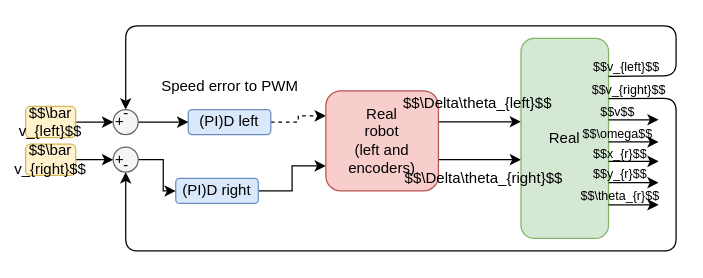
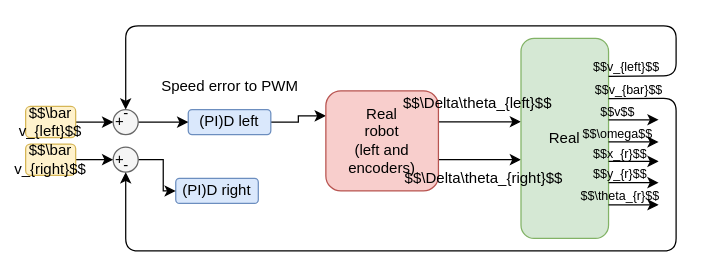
- <mxCell id="13" value="&lt;font style=&quot;font-size: 10px;&quot;&gt;$$v_{right}$$&lt;/font&gt;" style="text;html=1;align=center;verticalAlign=middle;resizable=0;points=[];autosize=1;strokeColor=none;fillColor=none;" parent="1" vertex="1"><mxGeometry x="467" y="61" width="70" height="20" as="geometry" /></mxCell>
+ <mxCell id="13" value="&lt;font style=&quot;font-size: 10px;&quot;&gt;$$v_{bar}$$&lt;/font&gt;" style="text;html=1;align=center;verticalAlign=middle;resizable=0;points=[];autosize=1;strokeColor=none;fillColor=none;" parent="1" vertex="1"><mxGeometry x="467" y="61" width="70" height="20" as="geometry" /></mxCell>
- <mxCell id="2" style="edgeStyle=orthogonalEdgeStyle;rounded=0;orthogonalLoop=1;jettySize=auto;html=1;exitX=1;exitY=0.5;exitDx=0;exitDy=0;entryX=0;entryY=0.25;entryDx=0;entryDy=0;dashed=1;" parent="1" source="3" target="8" edge="1"><mxGeometry relative="1" as="geometry" /></mxCell>
+ <mxCell id="2" style="edgeStyle=orthogonalEdgeStyle;rounded=0;orthogonalLoop=1;jettySize=auto;html=1;exitX=1;exitY=0.5;exitDx=0;exitDy=0;entryX=0;entryY=0.25;entryDx=0;entryDy=0;" parent="1" source="3" target="8" edge="1"><mxGeometry relative="1" as="geometry" /></mxCell>
- <mxCell id="4" style="edgeStyle=orthogonalEdgeStyle;rounded=0;orthogonalLoop=1;jettySize=auto;html=1;exitX=1;exitY=0.5;exitDx=0;exitDy=0;entryX=0;entryY=0.75;entryDx=0;entryDy=0;" parent="1" source="5" target="8" edge="1"><mxGeometry relative="1" as="geometry" /></mxCell>
